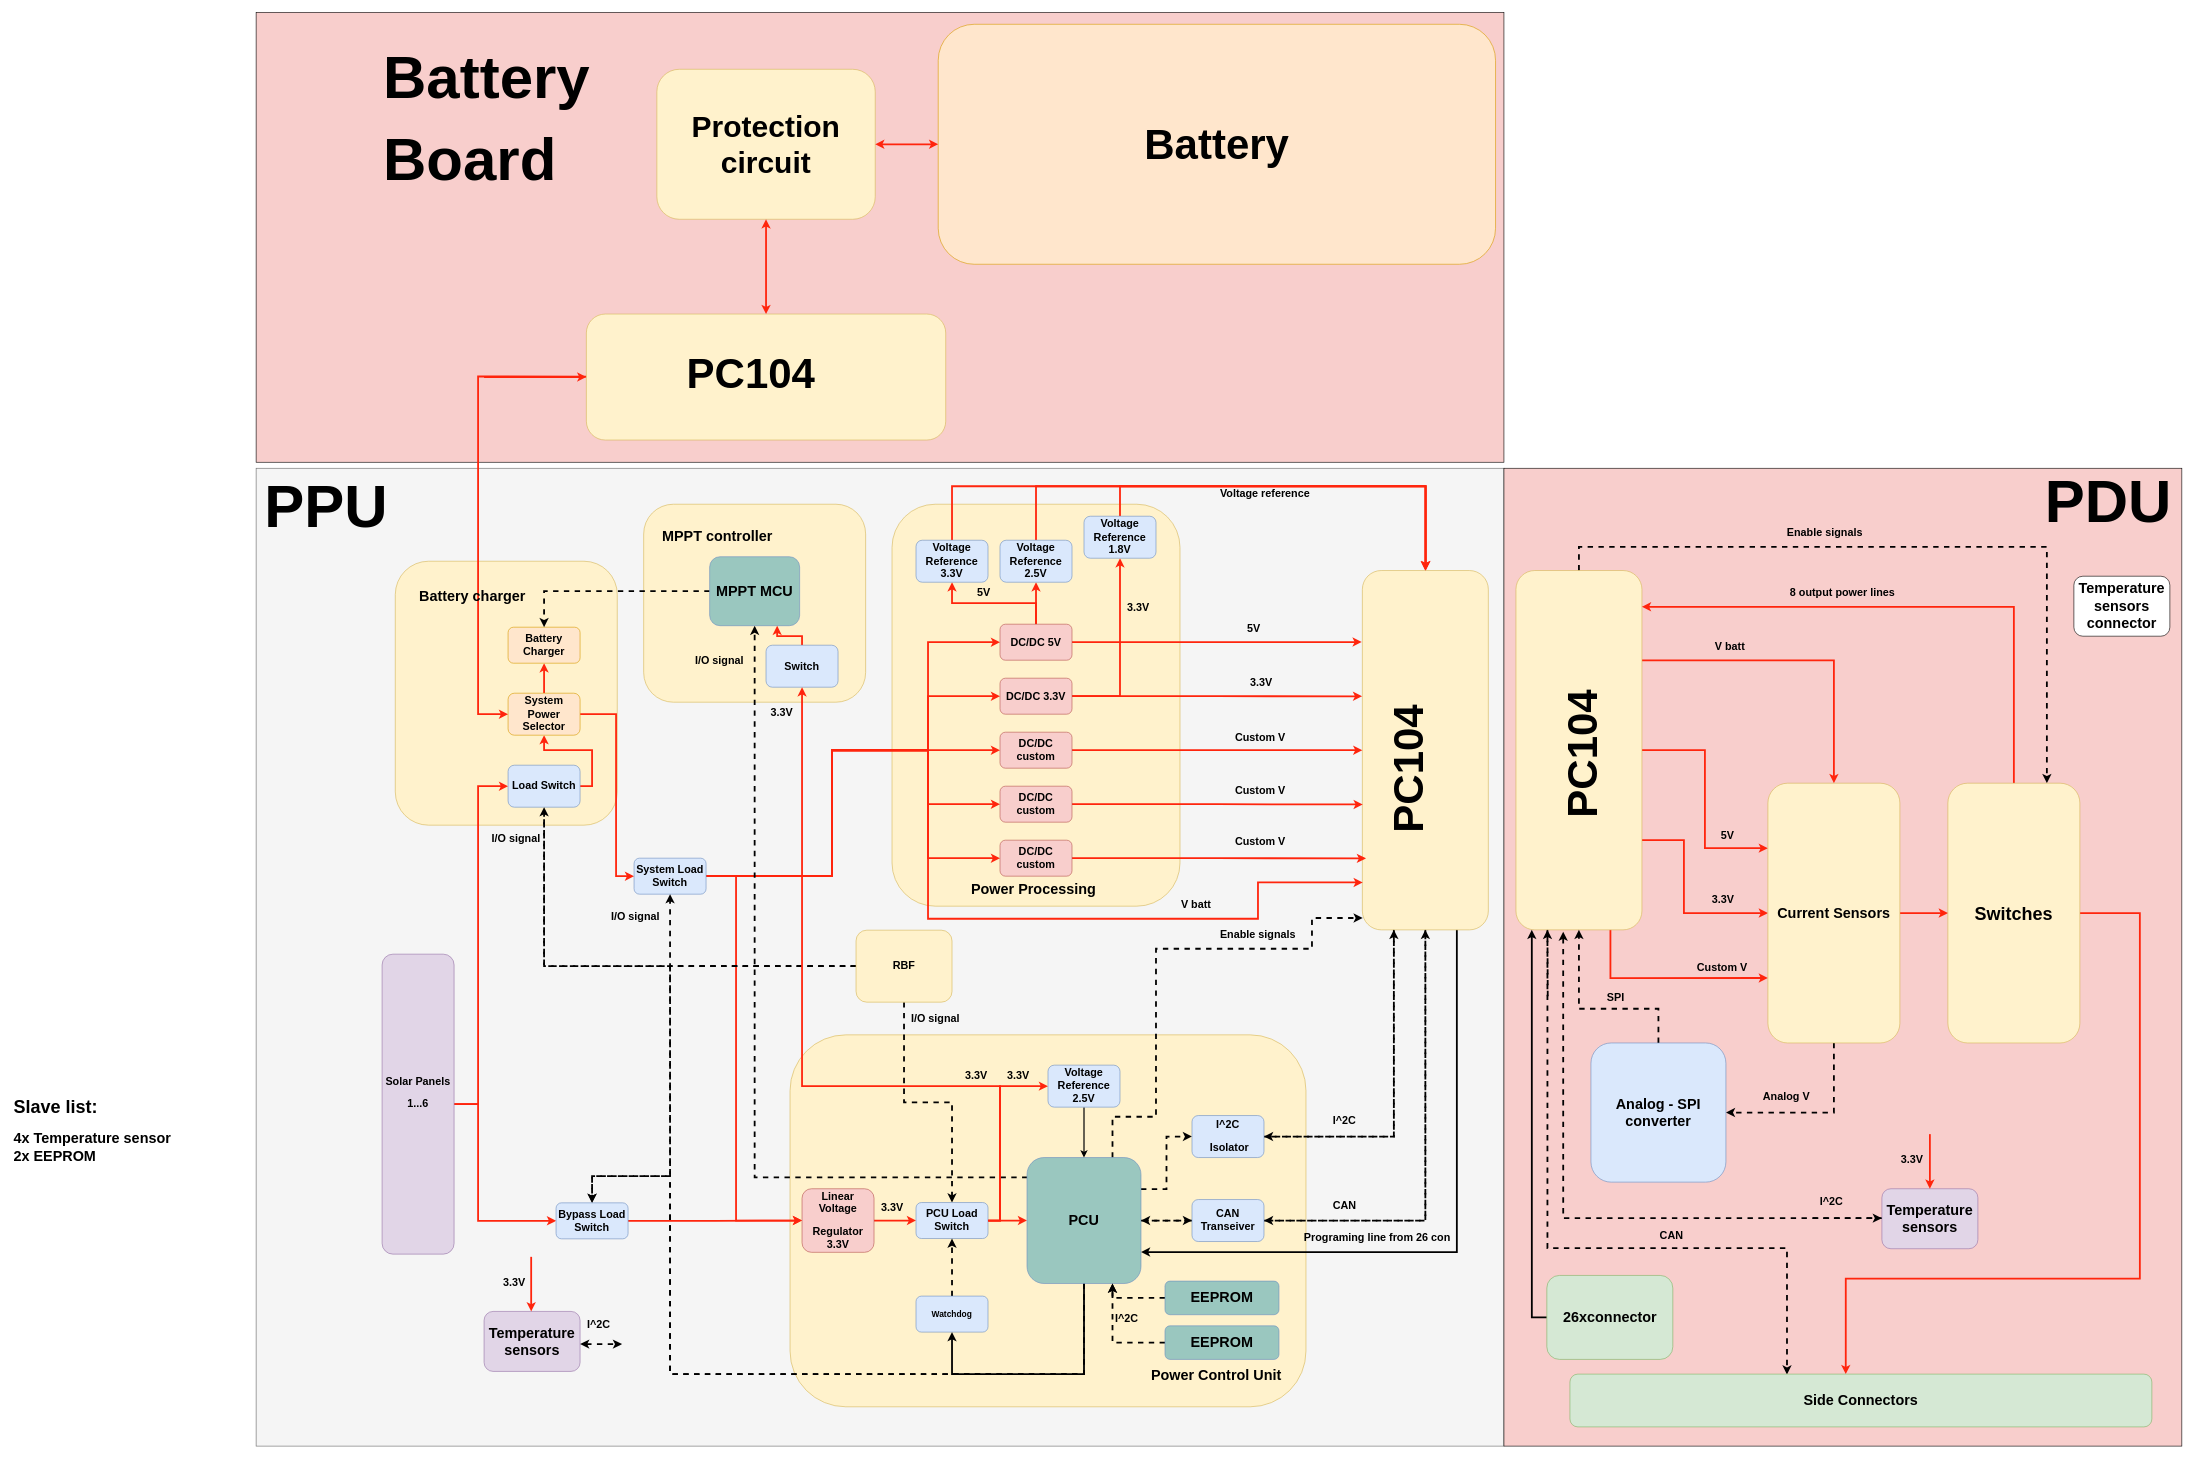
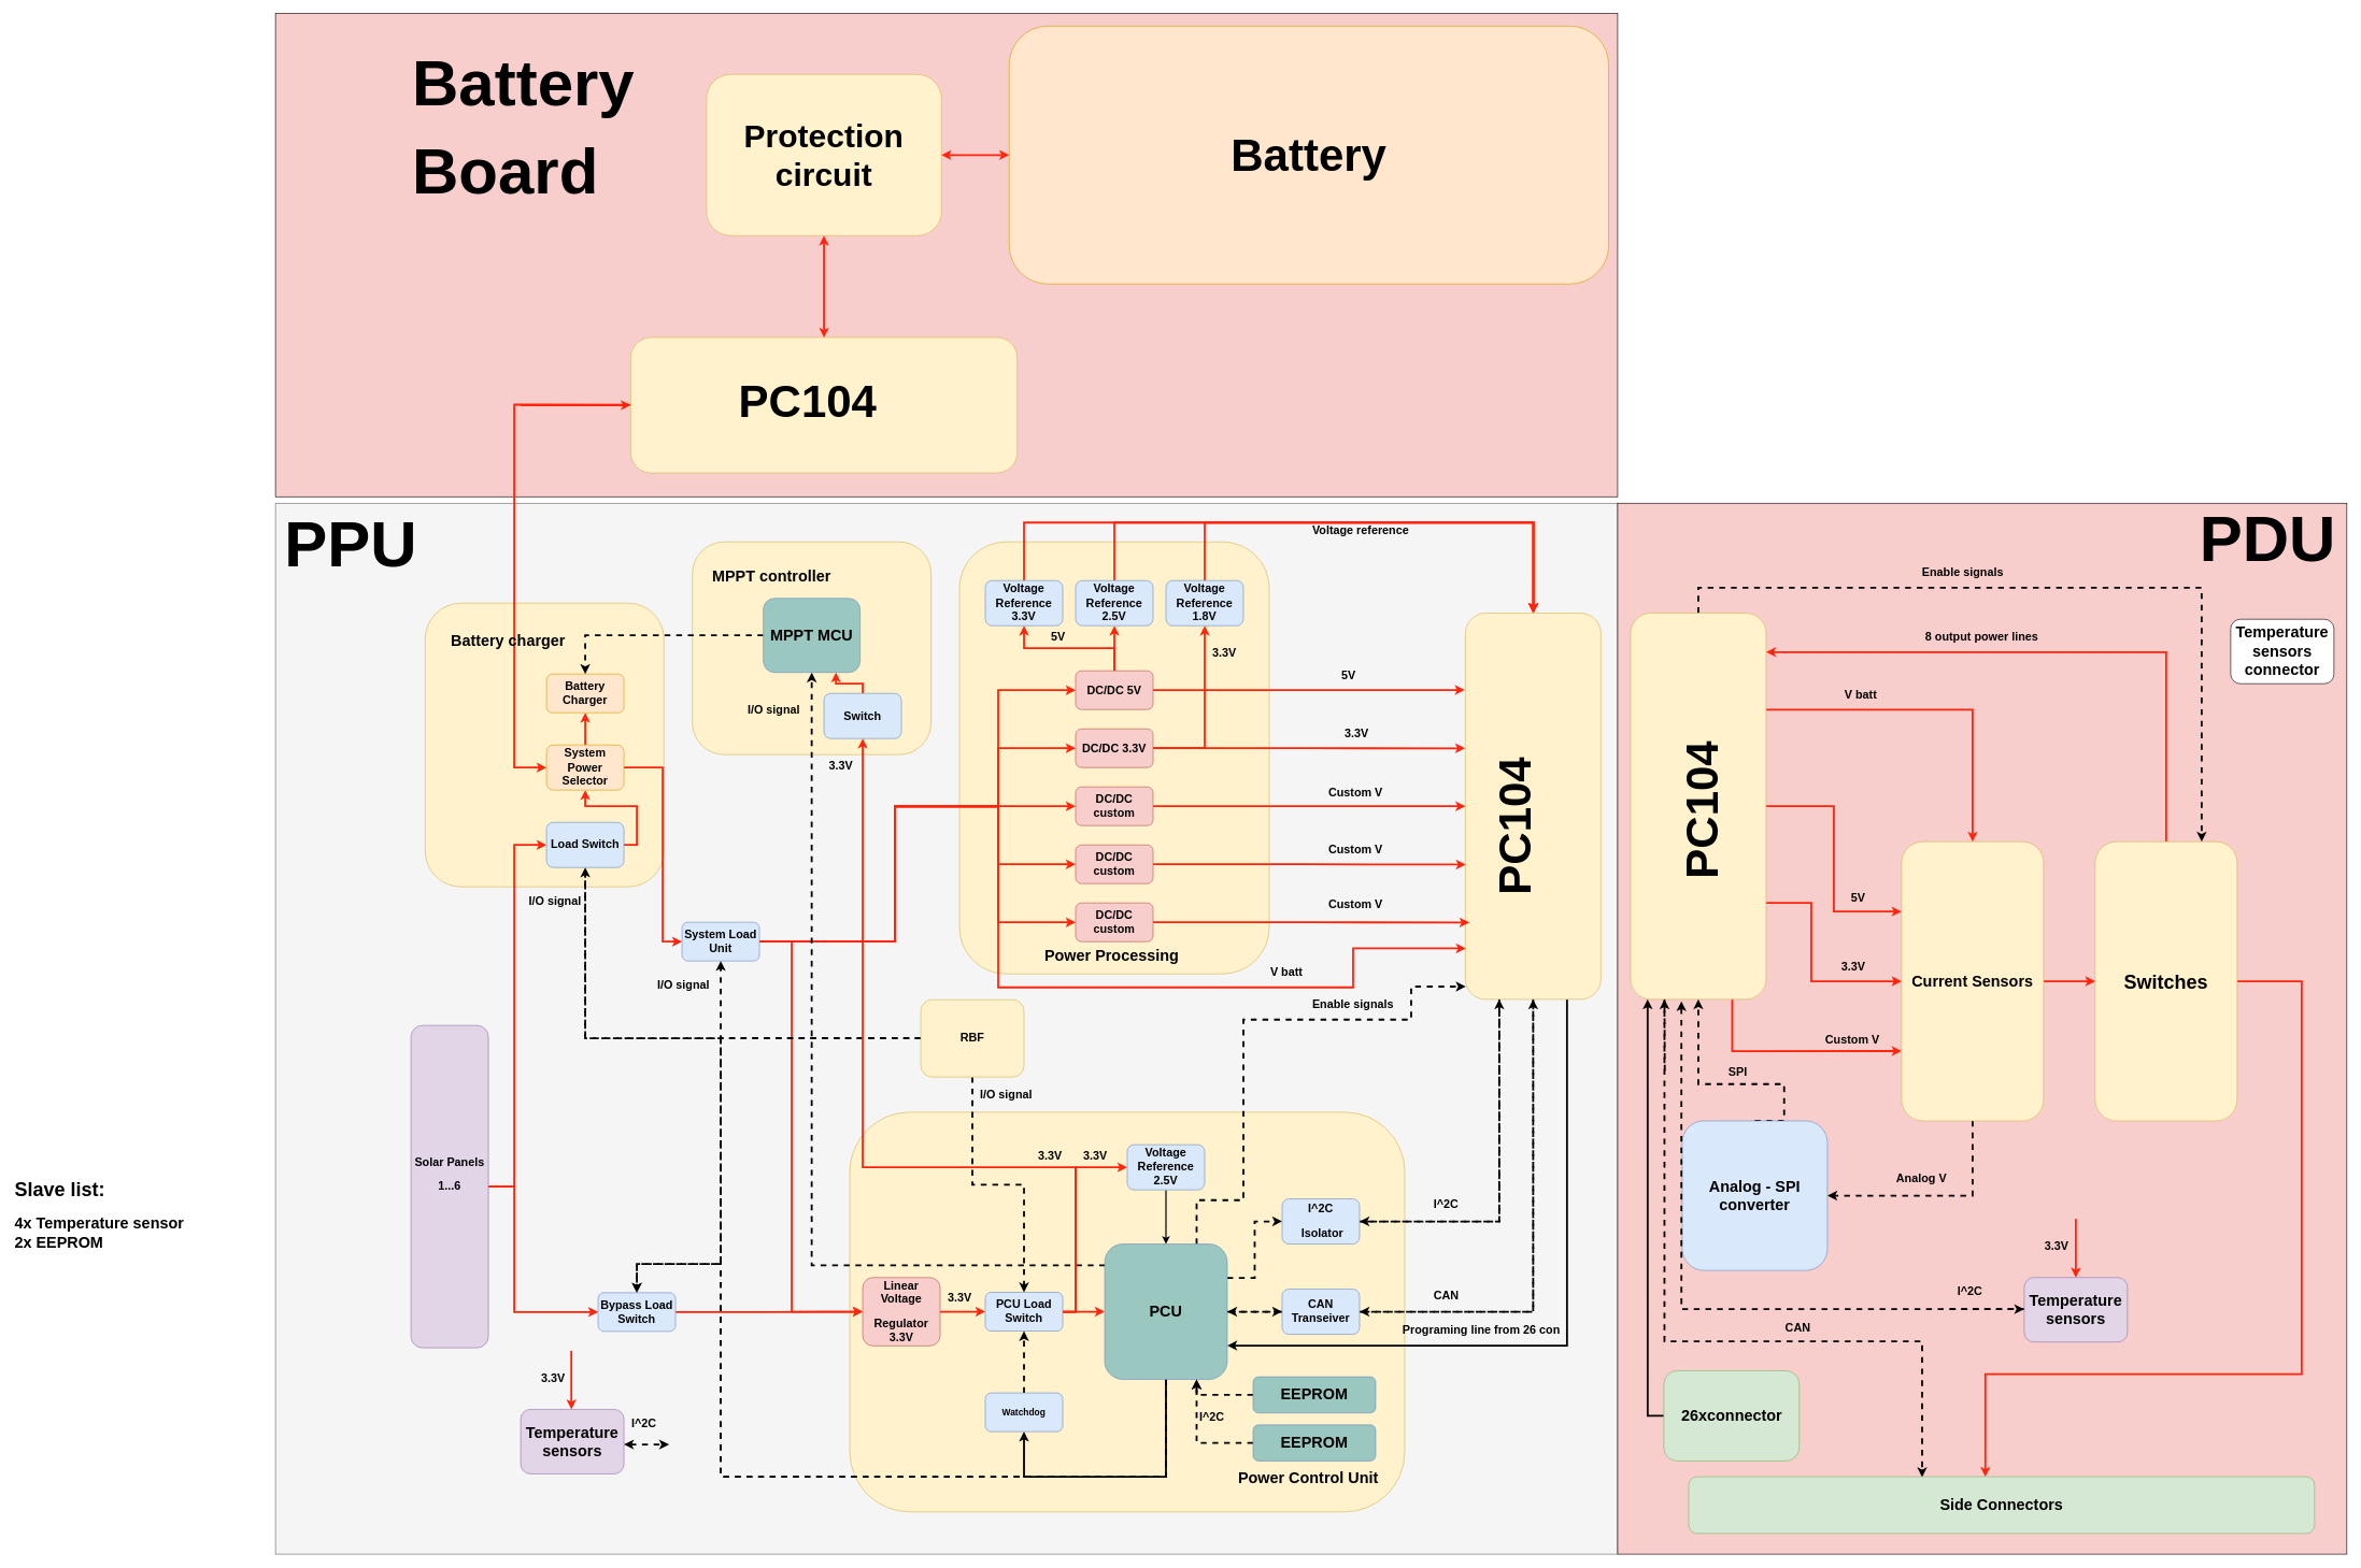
- <mxCell id="50" value="&lt;h2&gt;Voltage Reference 1.8V&lt;/h2&gt;" style="rounded=1;whiteSpace=wrap;html=1;fillColor=#dae8fc;strokeColor=#6c8ebf;" parent="1" vertex="1"><mxGeometry x="1806" y="860" width="120" height="70" as="geometry" /></mxCell>
+ <mxCell id="50" value="&lt;h2&gt;Voltage Reference 1.8V&lt;/h2&gt;" style="rounded=1;whiteSpace=wrap;html=1;fillColor=#dae8fc;strokeColor=#6c8ebf;" parent="1" vertex="1"><mxGeometry x="1806" y="900" width="120" height="70" as="geometry" /></mxCell>
- <mxCell id="28" value="&lt;h2&gt;System Load Switch&lt;/h2&gt;" style="rounded=1;whiteSpace=wrap;html=1;fillColor=#dae8fc;strokeColor=#6c8ebf;" parent="1" vertex="1"><mxGeometry x="1056" y="1430" width="120" height="60" as="geometry" /></mxCell>
+ <mxCell id="28" value="&lt;h2&gt;System Load Unit&lt;/h2&gt;" style="rounded=1;whiteSpace=wrap;html=1;fillColor=#dae8fc;strokeColor=#6c8ebf;" parent="1" vertex="1"><mxGeometry x="1056" y="1430" width="120" height="60" as="geometry" /></mxCell>
- <mxCell id="119" value="&lt;h1&gt;Analog - SPI converter&lt;/h1&gt;" style="rounded=1;whiteSpace=wrap;html=1;fillColor=#dae8fc;strokeColor=#6c8ebf;" parent="1" vertex="1"><mxGeometry x="2651" y="1738" width="225" height="232" as="geometry" /></mxCell>
+ <mxCell id="119" value="&lt;h1&gt;Analog - SPI converter&lt;/h1&gt;" style="rounded=1;whiteSpace=wrap;html=1;fillColor=#dae8fc;strokeColor=#6c8ebf;" parent="1" vertex="1"><mxGeometry x="2606" y="1738" width="225" height="232" as="geometry" /></mxCell>
